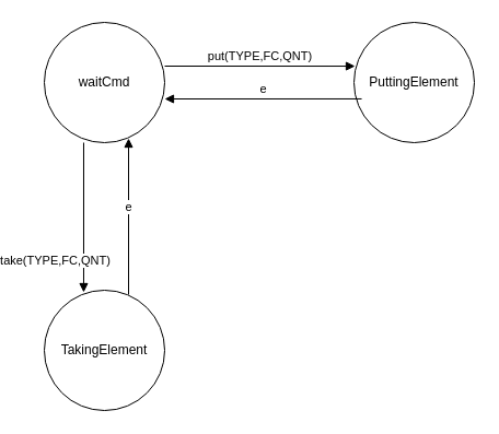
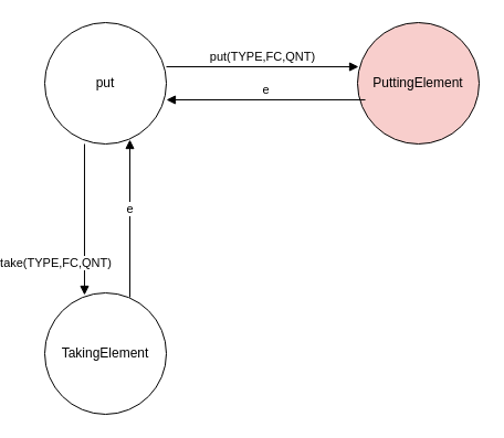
- <mxCell id="2" value="waitCmd" style="ellipse;whiteSpace=wrap;html=1;" vertex="1" parent="1"><mxGeometry x="20" y="20" width="110" height="110" as="geometry" /></mxCell>
+ <mxCell id="2" value="put" style="ellipse;whiteSpace=wrap;html=1;" vertex="1" parent="1"><mxGeometry x="20" y="20" width="110" height="110" as="geometry" /></mxCell>
- <mxCell id="3" value="PuttingElement" style="ellipse;whiteSpace=wrap;html=1;" vertex="1" parent="1"><mxGeometry x="303" y="20" width="110" height="110" as="geometry" /></mxCell>
+ <mxCell id="3" value="PuttingElement" style="ellipse;whiteSpace=wrap;html=1;fillColor=#f8cecc;" vertex="1" parent="1"><mxGeometry x="303" y="20" width="110" height="110" as="geometry" /></mxCell>
